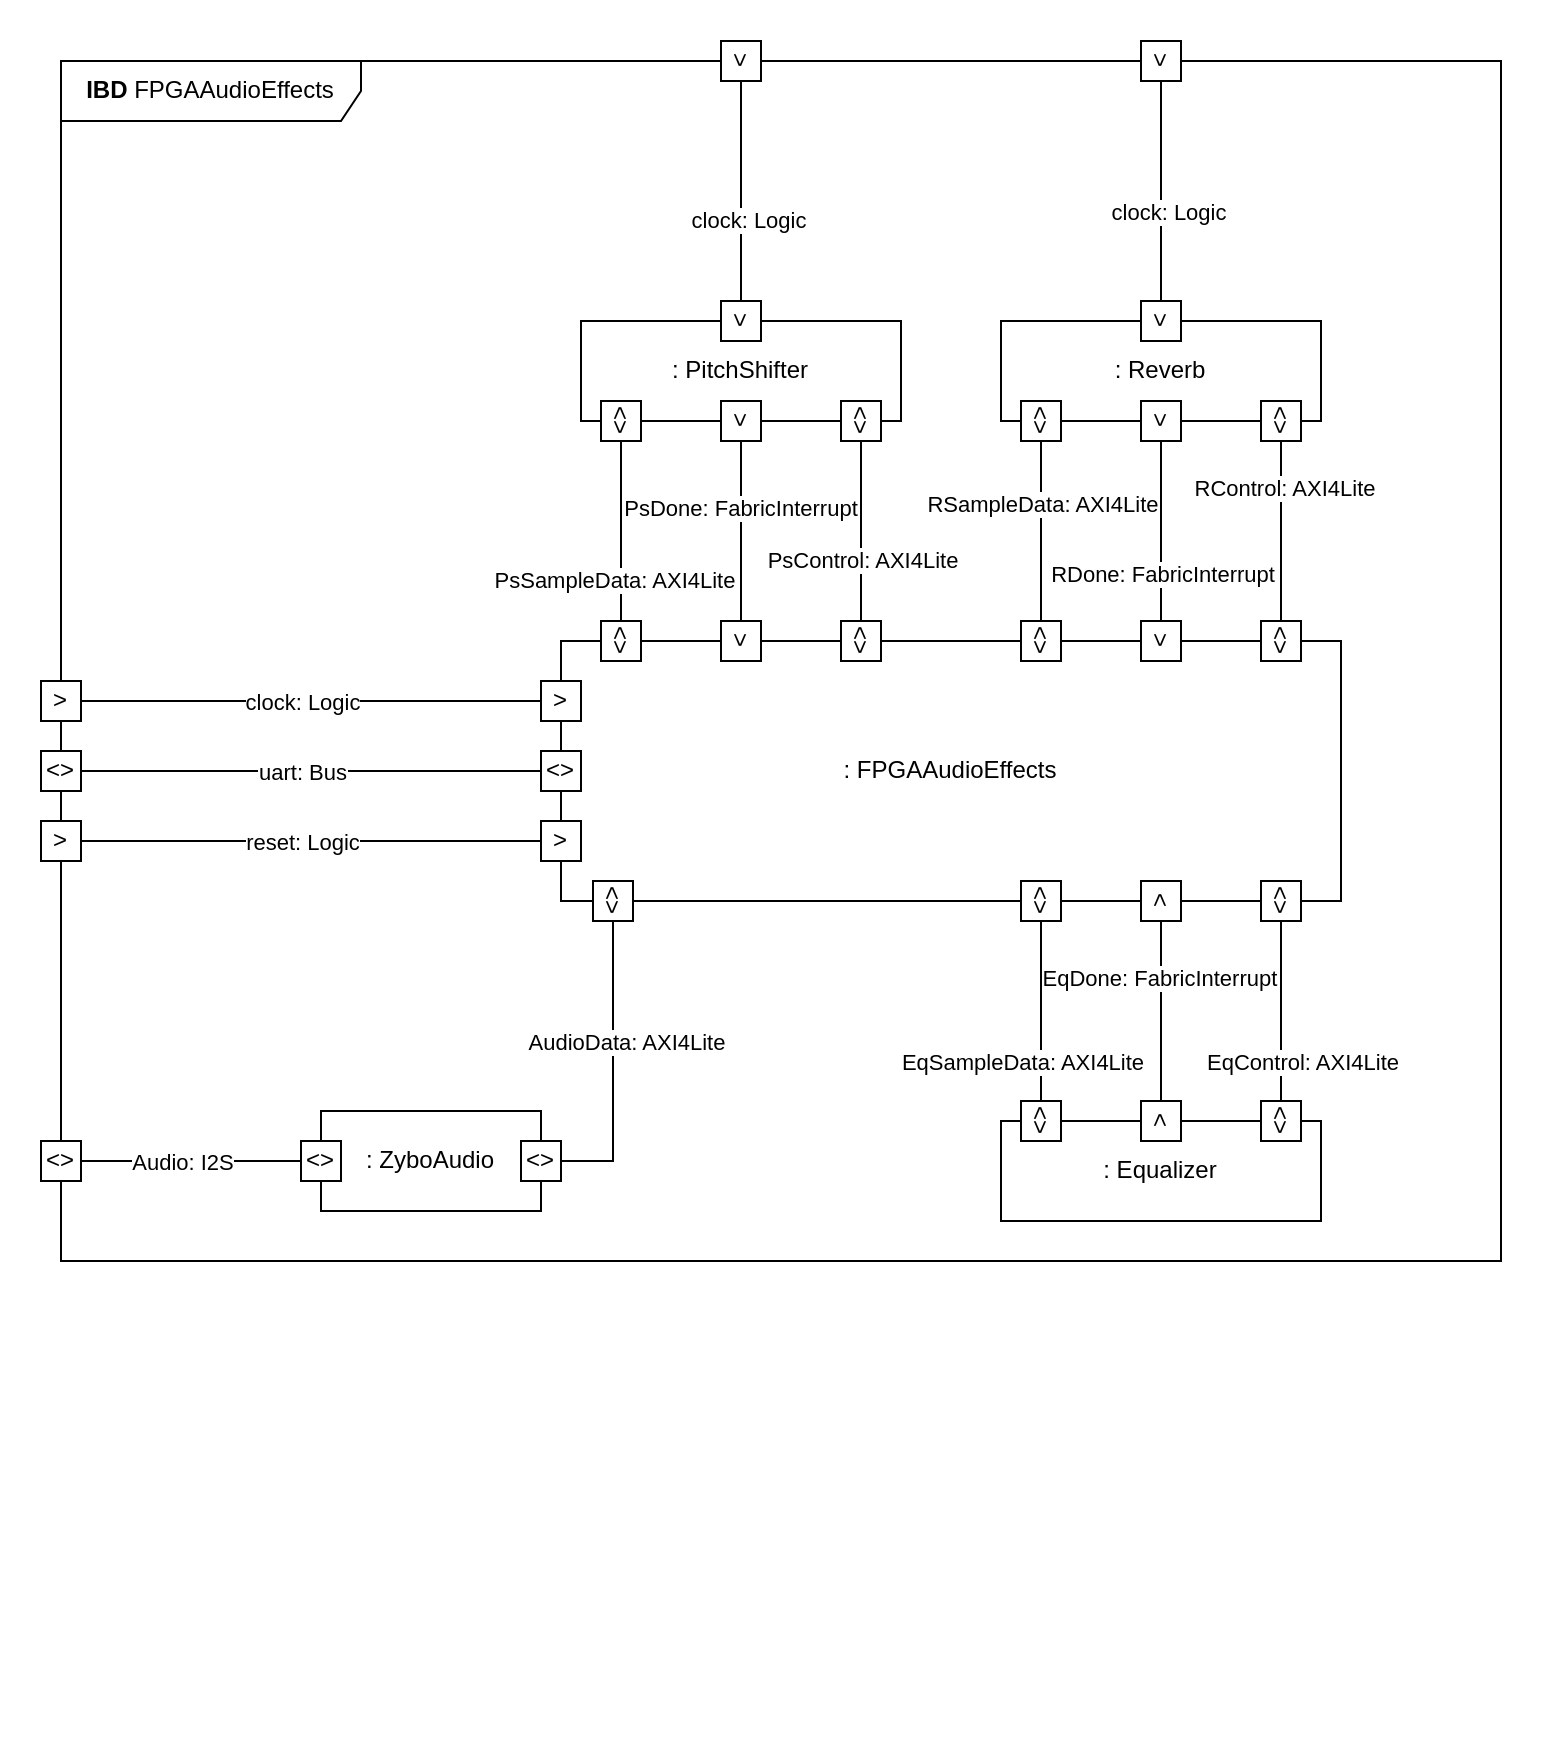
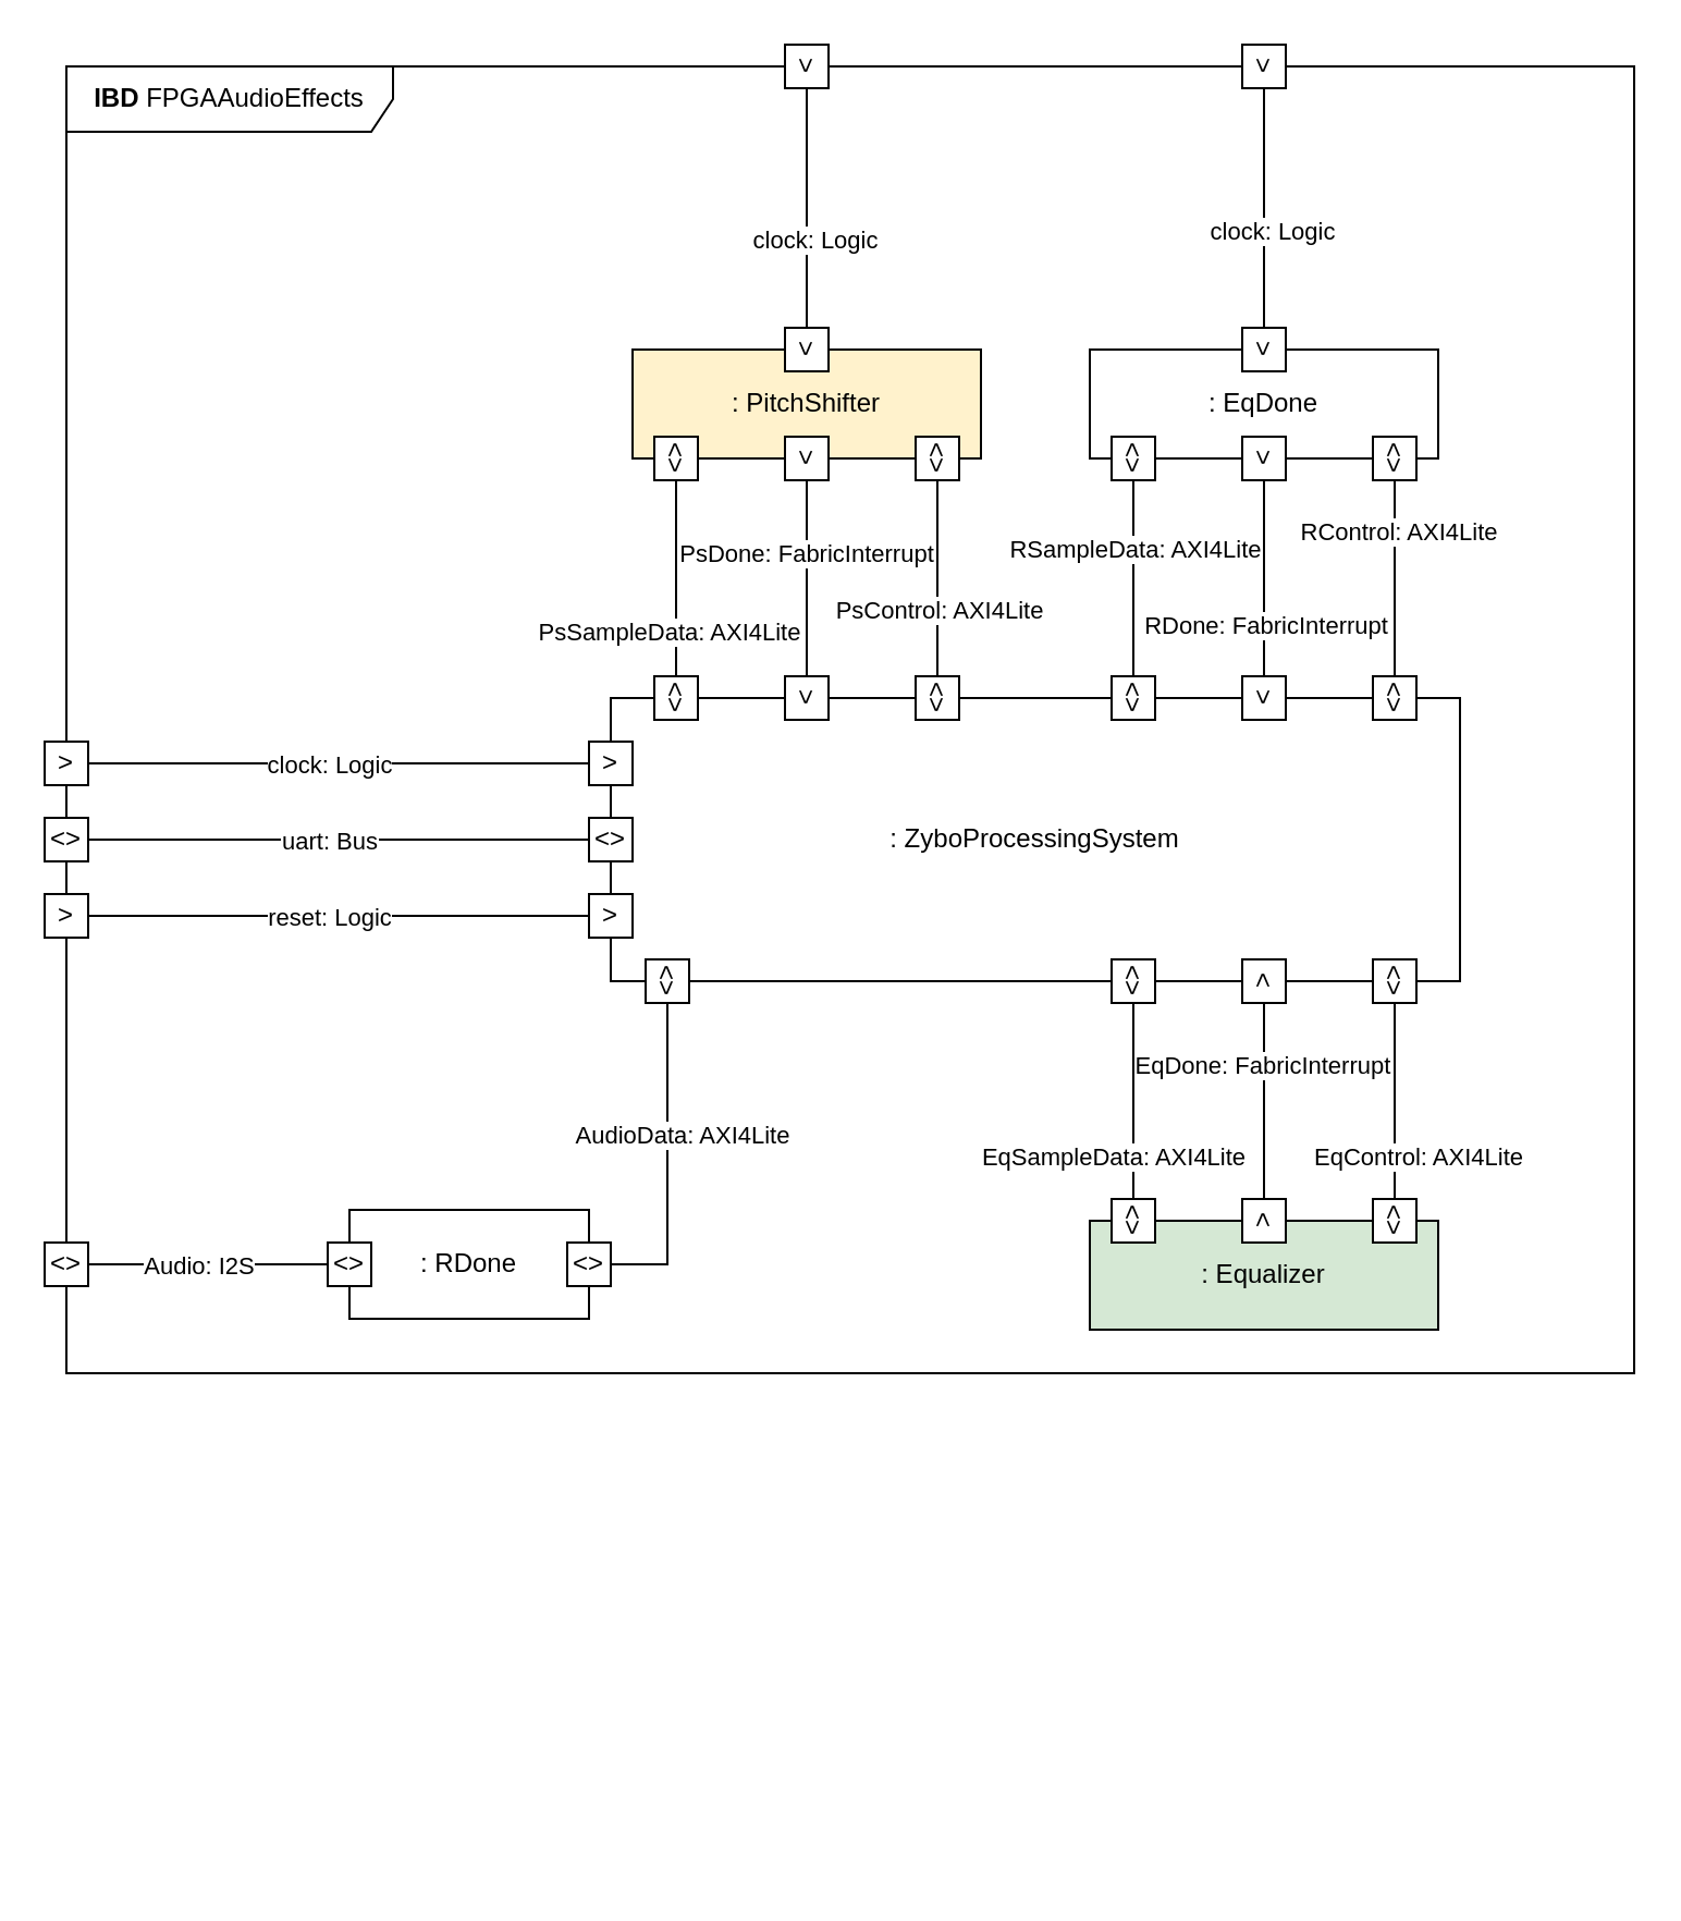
- <mxCell id="50" value=": PitchShifter" style="html=1;whiteSpace=wrap;" vertex="1" parent="49"><mxGeometry width="160" height="50" as="geometry" /></mxCell>
+ <mxCell id="50" value=": PitchShifter" style="html=1;whiteSpace=wrap;fillColor=#fff2cc;" vertex="1" parent="49"><mxGeometry width="160" height="50" as="geometry" /></mxCell>
- <mxCell id="62" value=": Reverb" style="html=1;whiteSpace=wrap;" vertex="1" parent="61"><mxGeometry width="160" height="50" as="geometry" /></mxCell>
+ <mxCell id="62" value=": EqDone" style="html=1;whiteSpace=wrap;" vertex="1" parent="61"><mxGeometry width="160" height="50" as="geometry" /></mxCell>
- <mxCell id="13" value=": FPGAAudioEffects" style="html=1;whiteSpace=wrap;" vertex="1" parent="12"><mxGeometry x="10" width="390" height="130" as="geometry" /></mxCell>
+ <mxCell id="13" value=": ZyboProcessingSystem" style="html=1;whiteSpace=wrap;" vertex="1" parent="12"><mxGeometry x="10" width="390" height="130" as="geometry" /></mxCell>
- <mxCell id="6" value=": ZyboAudio" style="html=1;whiteSpace=wrap;" vertex="1" parent="5"><mxGeometry x="10" width="110" height="50" as="geometry" /></mxCell>
+ <mxCell id="6" value=": RDone" style="html=1;whiteSpace=wrap;" vertex="1" parent="5"><mxGeometry x="10" width="110" height="50" as="geometry" /></mxCell>
- <mxCell id="28" value=": Equalizer" style="html=1;whiteSpace=wrap;" vertex="1" parent="27"><mxGeometry y="10" width="160" height="50" as="geometry" /></mxCell>
+ <mxCell id="28" value=": Equalizer" style="html=1;whiteSpace=wrap;fillColor=#d5e8d4;" vertex="1" parent="27"><mxGeometry y="10" width="160" height="50" as="geometry" /></mxCell>
